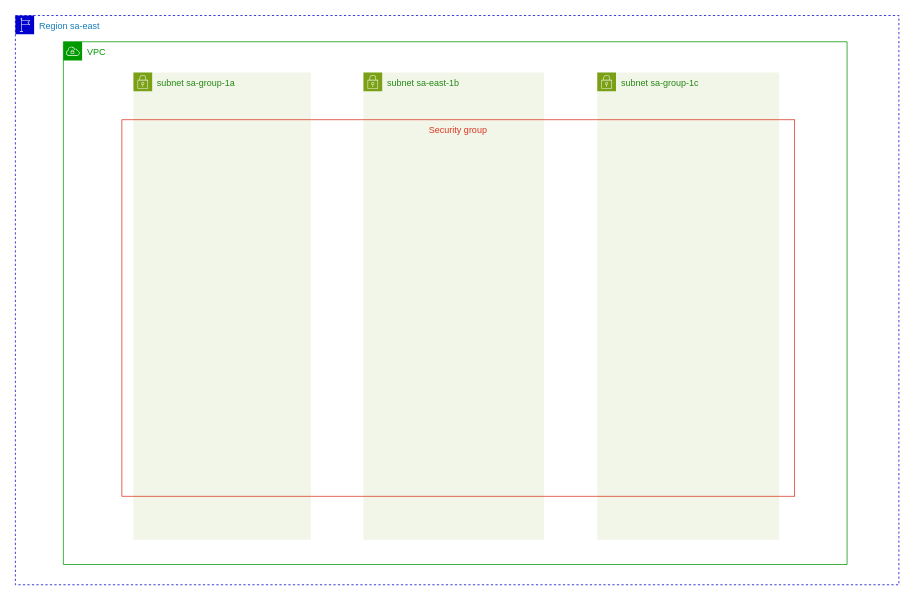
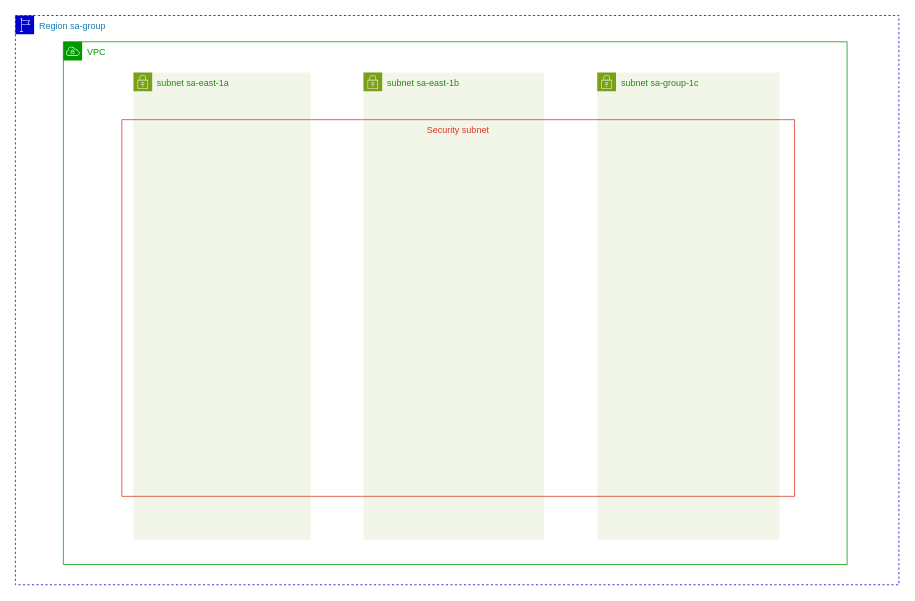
- <mxCell id="4" value="Region sa-east" style="points=[[0,0],[0.25,0],[0.5,0],[0.75,0],[1,0],[1,0.25],[1,0.5],[1,0.75],[1,1],[0.75,1],[0.5,1],[0.25,1],[0,1],[0,0.75],[0,0.5],[0,0.25]];outlineConnect=0;gradientColor=none;html=1;whiteSpace=wrap;fontSize=12;fontStyle=0;container=0;pointerEvents=0;collapsible=0;recursiveResize=0;shape=mxgraph.aws4.group;grIcon=mxgraph.aws4.group_region;strokeColor=#0000CC;fillColor=none;verticalAlign=top;align=left;spacingLeft=30;fontColor=#147EBA;dashed=1;movable=1;resizable=1;rotatable=1;deletable=1;editable=1;locked=0;connectable=1;" vertex="1" parent="2"><mxGeometry width="1178" height="759" as="geometry" /></mxCell>
+ <mxCell id="4" value="Region sa-group" style="points=[[0,0],[0.25,0],[0.5,0],[0.75,0],[1,0],[1,0.25],[1,0.5],[1,0.75],[1,1],[0.75,1],[0.5,1],[0.25,1],[0,1],[0,0.75],[0,0.5],[0,0.25]];outlineConnect=0;gradientColor=none;html=1;whiteSpace=wrap;fontSize=12;fontStyle=0;container=0;pointerEvents=0;collapsible=0;recursiveResize=0;shape=mxgraph.aws4.group;grIcon=mxgraph.aws4.group_region;strokeColor=#0000CC;fillColor=none;verticalAlign=top;align=left;spacingLeft=30;fontColor=#147EBA;dashed=1;movable=1;resizable=1;rotatable=1;deletable=1;editable=1;locked=0;connectable=1;" vertex="1" parent="2"><mxGeometry width="1178" height="759" as="geometry" /></mxCell>
- <mxCell id="5" value="subnet sa-group-1a&amp;nbsp;" style="points=[[0,0],[0.25,0],[0.5,0],[0.75,0],[1,0],[1,0.25],[1,0.5],[1,0.75],[1,1],[0.75,1],[0.5,1],[0.25,1],[0,1],[0,0.75],[0,0.5],[0,0.25]];outlineConnect=0;gradientColor=none;html=1;whiteSpace=wrap;fontSize=12;fontStyle=0;container=0;pointerEvents=0;collapsible=0;recursiveResize=0;shape=mxgraph.aws4.group;grIcon=mxgraph.aws4.group_security_group;grStroke=0;strokeColor=#7AA116;fillColor=#F2F6E8;verticalAlign=top;align=left;spacingLeft=30;fontColor=#248814;dashed=0;" vertex="1" parent="2"><mxGeometry x="157.405" y="76" width="236.616" height="623" as="geometry" /></mxCell>
+ <mxCell id="5" value="subnet sa-east-1a&amp;nbsp;" style="points=[[0,0],[0.25,0],[0.5,0],[0.75,0],[1,0],[1,0.25],[1,0.5],[1,0.75],[1,1],[0.75,1],[0.5,1],[0.25,1],[0,1],[0,0.75],[0,0.5],[0,0.25]];outlineConnect=0;gradientColor=none;html=1;whiteSpace=wrap;fontSize=12;fontStyle=0;container=0;pointerEvents=0;collapsible=0;recursiveResize=0;shape=mxgraph.aws4.group;grIcon=mxgraph.aws4.group_security_group;grStroke=0;strokeColor=#7AA116;fillColor=#F2F6E8;verticalAlign=top;align=left;spacingLeft=30;fontColor=#248814;dashed=0;" vertex="1" parent="2"><mxGeometry x="157.405" y="76" width="236.616" height="623" as="geometry" /></mxCell>
- <mxCell id="8" value="Security group" style="fillColor=none;strokeColor=#DD3522;verticalAlign=top;fontStyle=0;fontColor=#DD3522;whiteSpace=wrap;html=1;" vertex="1" parent="1"><mxGeometry x="162" y="159" width="897" height="502" as="geometry" /></mxCell>
+ <mxCell id="8" value="Security subnet" style="fillColor=none;strokeColor=#DD3522;verticalAlign=top;fontStyle=0;fontColor=#DD3522;whiteSpace=wrap;html=1;" vertex="1" parent="1"><mxGeometry x="162" y="159" width="897" height="502" as="geometry" /></mxCell>
